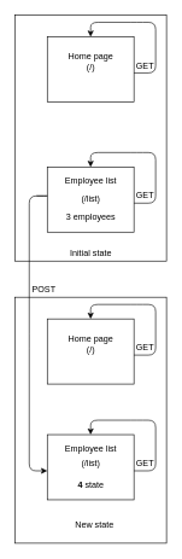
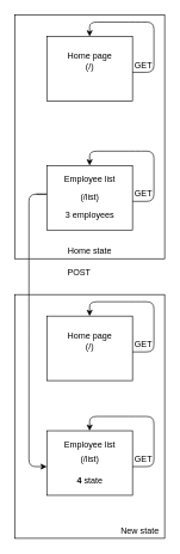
- <mxCell id="5" value="Initial state" style="text;html=1;align=center;verticalAlign=middle;resizable=0;points=[];autosize=1;" vertex="1" parent="1"><mxGeometry x="90" y="340" width="70" height="20" as="geometry" /></mxCell>
+ <mxCell id="5" value="Home state" style="text;html=1;align=center;verticalAlign=middle;resizable=0;points=[];autosize=1;" vertex="1" parent="1"><mxGeometry x="90" y="340" width="70" height="20" as="geometry" /></mxCell>
- <mxCell id="10" value="POST" style="text;html=1;align=center;verticalAlign=middle;resizable=0;points=[];autosize=1;" vertex="1" parent="1"><mxGeometry x="35" y="390" width="50" height="20" as="geometry" /></mxCell>
+ <mxCell id="10" value="POST" style="text;html=1;align=center;verticalAlign=middle;resizable=0;points=[];autosize=1;" vertex="1" parent="1"><mxGeometry x="85" y="370" width="50" height="20" as="geometry" /></mxCell>
- <mxCell id="14" value="New state" style="text;html=1;align=center;verticalAlign=middle;resizable=0;points=[];autosize=1;" vertex="1" parent="1"><mxGeometry x="95" y="715" width="70" height="20" as="geometry" /></mxCell>
+ <mxCell id="14" value="New state" style="text;html=1;align=center;verticalAlign=middle;resizable=0;points=[];autosize=1;" vertex="1" parent="1"><mxGeometry x="160" y="730" width="70" height="20" as="geometry" /></mxCell>
